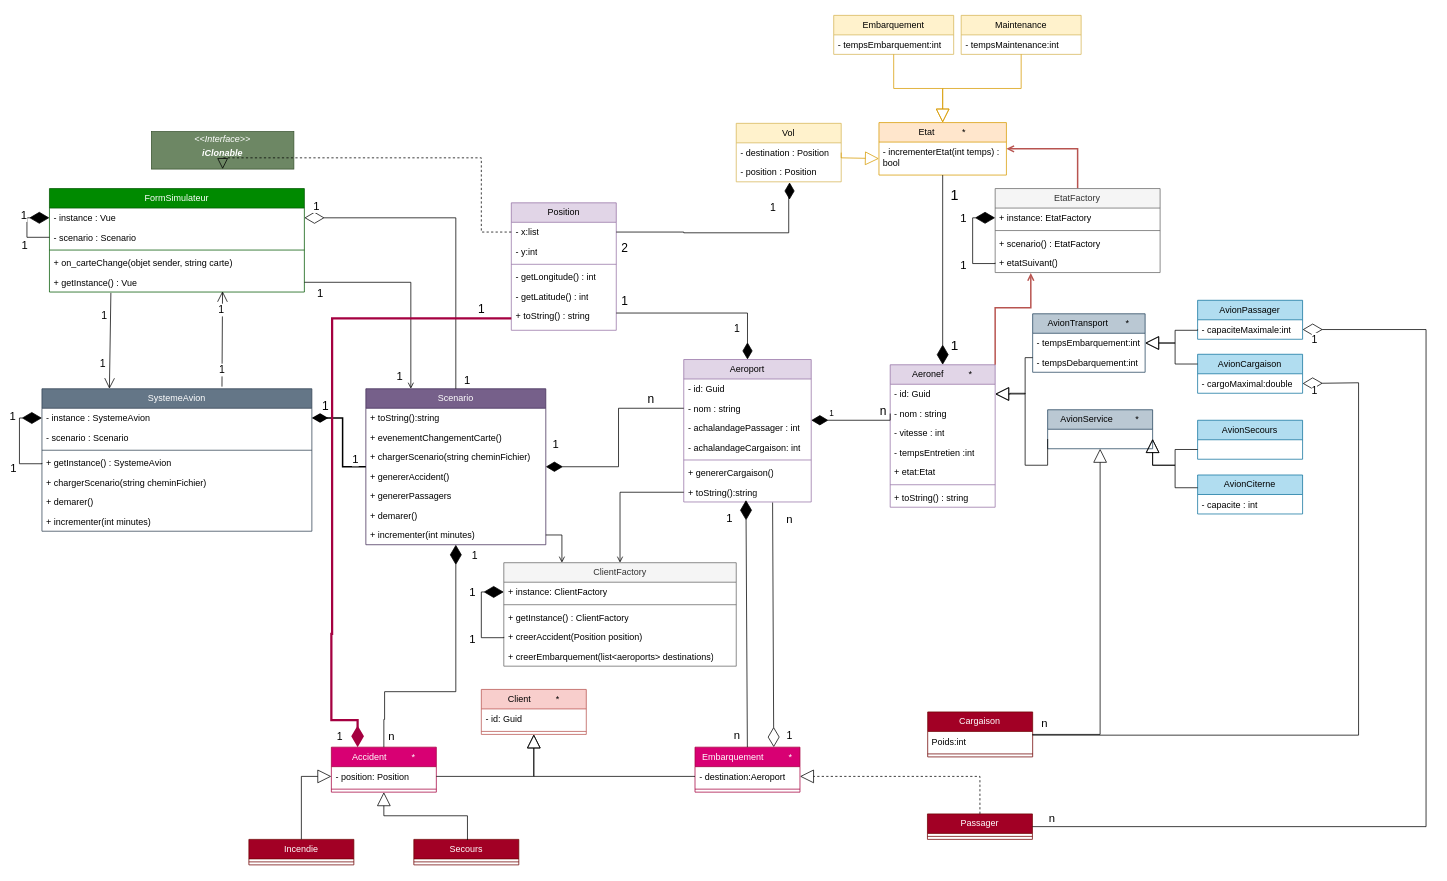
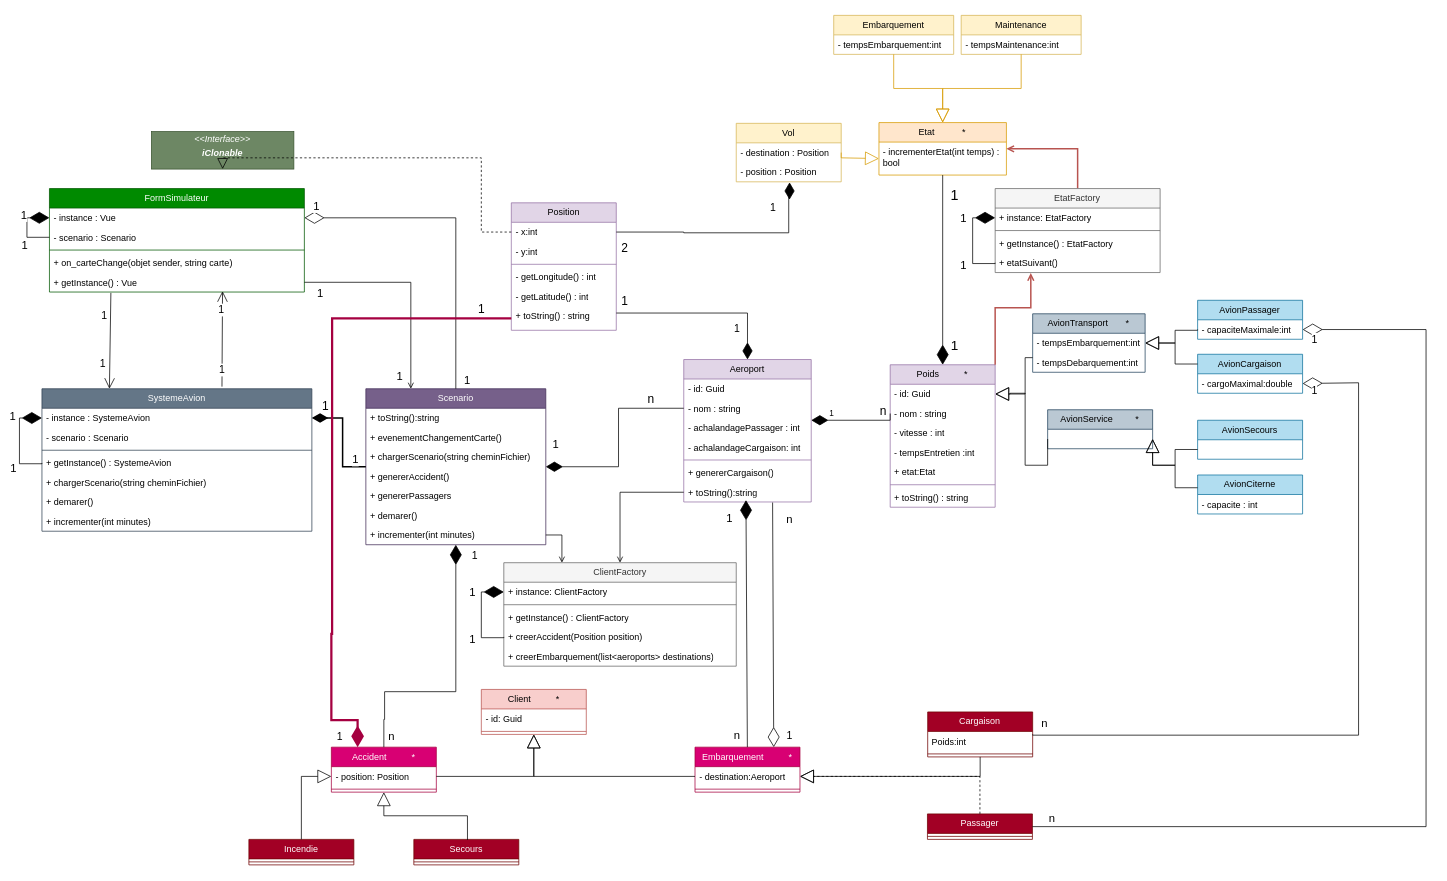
- <mxCell id="96" value="- x:list" style="text;strokeColor=none;fillColor=none;align=left;verticalAlign=top;spacingLeft=4;spacingRight=4;overflow=hidden;rotatable=0;points=[[0,0.5],[1,0.5]];portConstraint=eastwest;whiteSpace=wrap;html=1;" parent="95" vertex="1"><mxGeometry y="26" width="140" height="26" as="geometry" /></mxCell>
+ <mxCell id="96" value="- x:int" style="text;strokeColor=none;fillColor=none;align=left;verticalAlign=top;spacingLeft=4;spacingRight=4;overflow=hidden;rotatable=0;points=[[0,0.5],[1,0.5]];portConstraint=eastwest;whiteSpace=wrap;html=1;" parent="95" vertex="1"><mxGeometry y="26" width="140" height="26" as="geometry" /></mxCell>
- <mxCell id="115" value="+ scenario() : EtatFactory" style="text;strokeColor=none;fillColor=none;align=left;verticalAlign=top;spacingLeft=4;spacingRight=4;overflow=hidden;rotatable=0;points=[[0,0.5],[1,0.5]];portConstraint=eastwest;whiteSpace=wrap;html=1;" vertex="1" parent="112"><mxGeometry y="60" width="220" height="26" as="geometry" /></mxCell>
+ <mxCell id="115" value="+ getInstance() : EtatFactory" style="text;strokeColor=none;fillColor=none;align=left;verticalAlign=top;spacingLeft=4;spacingRight=4;overflow=hidden;rotatable=0;points=[[0,0.5],[1,0.5]];portConstraint=eastwest;whiteSpace=wrap;html=1;" vertex="1" parent="112"><mxGeometry y="60" width="220" height="26" as="geometry" /></mxCell>
- <mxCell id="56" value="Aeronef&amp;nbsp; &amp;nbsp; &amp;nbsp; &amp;nbsp; &amp;nbsp; *" style="swimlane;fontStyle=0;childLayout=stackLayout;horizontal=1;startSize=26;fillColor=#e1d5e7;horizontalStack=0;resizeParent=1;resizeParentMax=0;resizeLast=0;collapsible=1;marginBottom=0;whiteSpace=wrap;html=1;strokeColor=#9673a6;" parent="1" vertex="1"><mxGeometry x="1151.33" y="486" width="140" height="190" as="geometry" /></mxCell>
+ <mxCell id="56" value="Poids&amp;nbsp; &amp;nbsp; &amp;nbsp; &amp;nbsp; &amp;nbsp; *" style="swimlane;fontStyle=0;childLayout=stackLayout;horizontal=1;startSize=26;fillColor=#e1d5e7;horizontalStack=0;resizeParent=1;resizeParentMax=0;resizeLast=0;collapsible=1;marginBottom=0;whiteSpace=wrap;html=1;strokeColor=#9673a6;" parent="1" vertex="1"><mxGeometry x="1151.33" y="486" width="140" height="190" as="geometry" /></mxCell>
- <mxCell id="156" value="" style="endArrow=block;endSize=16;endFill=0;html=1;rounded=0;edgeStyle=orthogonalEdgeStyle;" edge="1" parent="1" source="134" target="77"><mxGeometry width="160" relative="1" as="geometry"><mxPoint x="1192" y="1055.51" as="sourcePoint" /><mxPoint x="1080" y="991.51" as="targetPoint" /></mxGeometry></mxCell>
+ <mxCell id="156" value="" style="endArrow=block;endSize=16;endFill=0;html=1;rounded=0;edgeStyle=orthogonalEdgeStyle;" edge="1" parent="1" source="134" target="132"><mxGeometry width="160" relative="1" as="geometry"><mxPoint x="1192" y="1055.51" as="sourcePoint" /><mxPoint x="1080" y="991.51" as="targetPoint" /></mxGeometry></mxCell>
